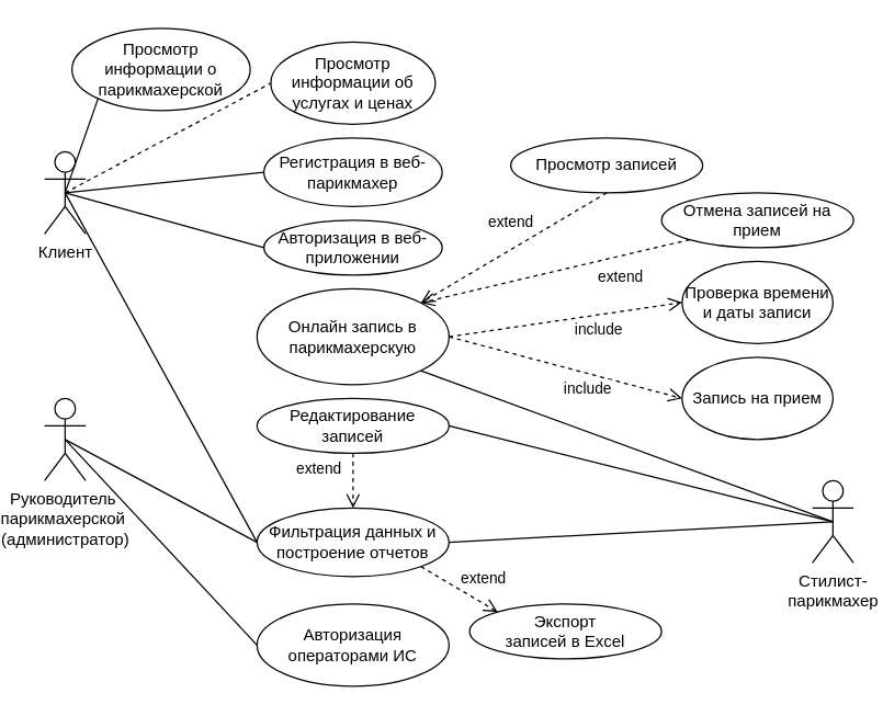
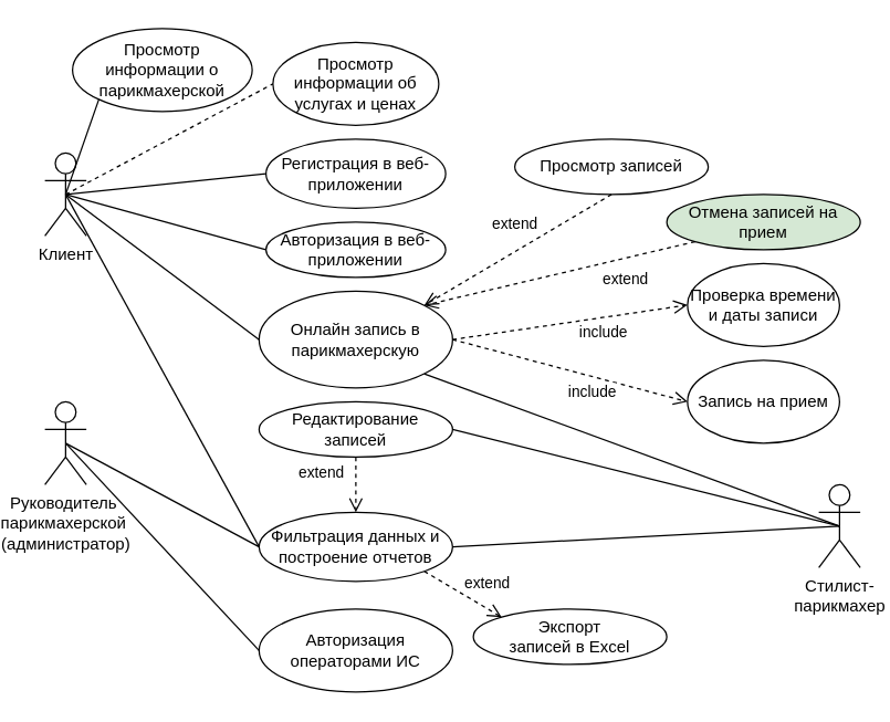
- <mxCell id="6" value="Регистрация в веб-парикмахер" style="ellipse;whiteSpace=wrap;html=1;" parent="1" vertex="1"><mxGeometry x="180" y="100" width="130" height="50" as="geometry" /></mxCell>
+ <mxCell id="6" value="Регистрация в веб-приложении" style="ellipse;whiteSpace=wrap;html=1;" parent="1" vertex="1"><mxGeometry x="180" y="100" width="130" height="50" as="geometry" /></mxCell>
- <mxCell id="22" value="Отмена записей на прием" style="ellipse;whiteSpace=wrap;html=1;" parent="1" vertex="1"><mxGeometry x="470" y="140" width="140" height="40" as="geometry" /></mxCell>
+ <mxCell id="22" value="Отмена записей на прием" style="ellipse;whiteSpace=wrap;html=1;fillColor=#d5e8d4;" parent="1" vertex="1"><mxGeometry x="470" y="140" width="140" height="40" as="geometry" /></mxCell>
+ <mxCell id="15" value="" style="endArrow=none;html=1;entryX=0;entryY=0.5;entryDx=0;entryDy=0;exitX=0.5;exitY=0.5;exitDx=0;exitDy=0;exitPerimeter=0;" parent="1" source="2" target="8" edge="1"><mxGeometry width="50" height="50" relative="1" as="geometry"><mxPoint x="215" y="390" as="sourcePoint" /><mxPoint x="350" y="290" as="targetPoint" /></mxGeometry></mxCell>
